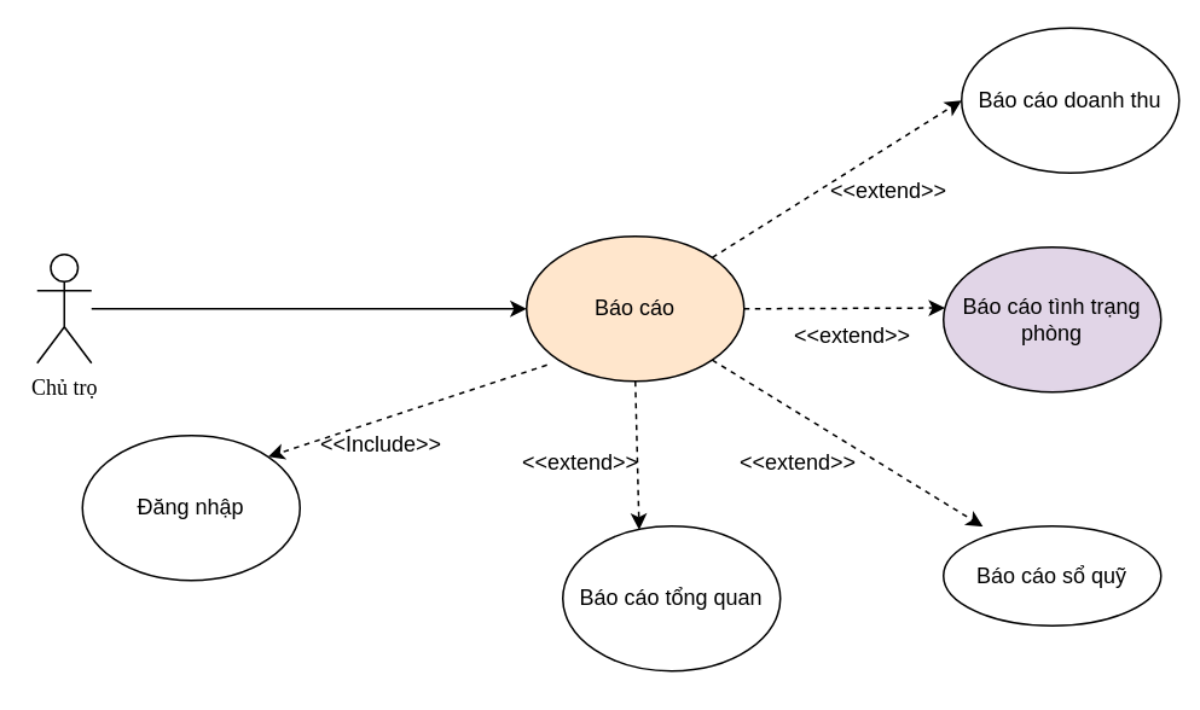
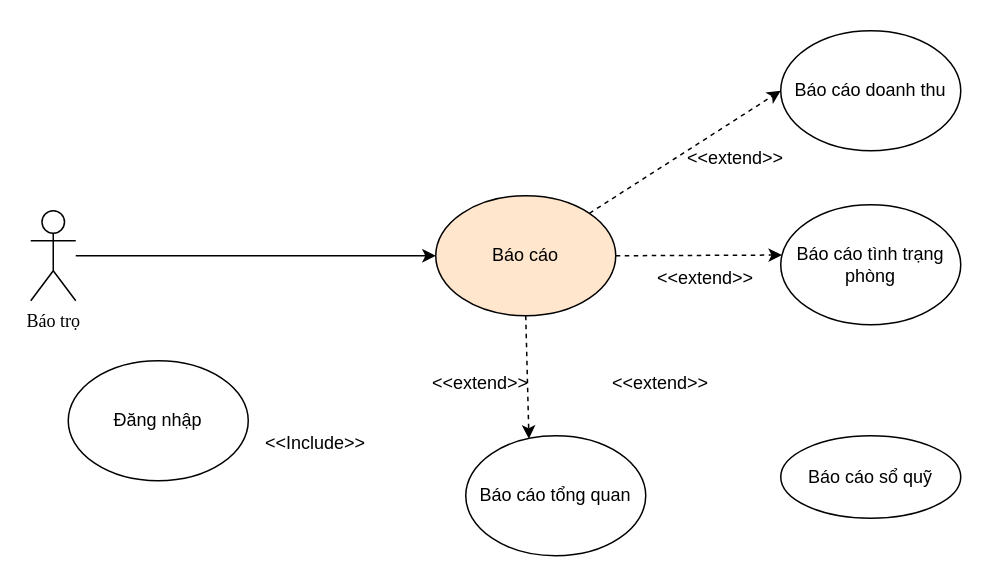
- <mxCell id="8" value="Báo cáo doanh thu" style="ellipse;whiteSpace=wrap;html=1;" vertex="1" parent="1"><mxGeometry x="530" y="15" width="120" height="80" as="geometry" /></mxCell>
+ <mxCell id="8" value="Báo cáo doanh thu" style="ellipse;whiteSpace=wrap;html=1;" vertex="1" parent="1"><mxGeometry x="520" y="20" width="120" height="80" as="geometry" /></mxCell>
- <mxCell id="7" value="Báo cáo tình trạng phòng" style="ellipse;whiteSpace=wrap;html=1;fillColor=#e1d5e7;" vertex="1" parent="1"><mxGeometry x="520" y="136" width="120" height="80" as="geometry" /></mxCell>
+ <mxCell id="7" value="Báo cáo tình trạng phòng" style="ellipse;whiteSpace=wrap;html=1;" vertex="1" parent="1"><mxGeometry x="520" y="136" width="120" height="80" as="geometry" /></mxCell>
- <mxCell id="2" value="Chủ trọ" style="shape=umlActor;verticalLabelPosition=bottom;verticalAlign=top;html=1;outlineConnect=0;fontFamily=Times New Roman;" vertex="1" parent="1"><mxGeometry x="20" y="140" width="30" height="60" as="geometry" /></mxCell>
+ <mxCell id="2" value="Báo trọ" style="shape=umlActor;verticalLabelPosition=bottom;verticalAlign=top;html=1;outlineConnect=0;fontFamily=Times New Roman;" vertex="1" parent="1"><mxGeometry x="20" y="140" width="30" height="60" as="geometry" /></mxCell>
- <mxCell id="10" value="" style="endArrow=classic;html=1;rounded=0;exitX=0.094;exitY=0.888;exitDx=0;exitDy=0;exitPerimeter=0;entryX=1;entryY=0;entryDx=0;entryDy=0;dashed=1;" edge="1" parent="1" source="3" target="4"><mxGeometry width="50" height="50" relative="1" as="geometry"><mxPoint x="200" y="280" as="sourcePoint" /><mxPoint x="250" y="230" as="targetPoint" /></mxGeometry></mxCell>
- <mxCell id="13" value="" style="endArrow=classic;html=1;rounded=0;dashed=1;entryX=0.181;entryY=0.004;entryDx=0;entryDy=0;entryPerimeter=0;exitX=1;exitY=1;exitDx=0;exitDy=0;" edge="1" parent="1" source="3" target="6"><mxGeometry width="50" height="50" relative="1" as="geometry"><mxPoint x="360" y="220" as="sourcePoint" /><mxPoint x="362" y="302" as="targetPoint" /></mxGeometry></mxCell>
- <mxCell id="11" value="&amp;lt;&amp;lt;Include&amp;gt;&amp;gt;" style="text;html=1;strokeColor=none;fillColor=none;align=center;verticalAlign=middle;whiteSpace=wrap;rounded=0;" vertex="1" parent="1"><mxGeometry x="180" y="230" width="60" height="30" as="geometry" /></mxCell>
+ <mxCell id="11" value="&amp;lt;&amp;lt;Include&amp;gt;&amp;gt;" style="text;html=1;strokeColor=none;fillColor=none;align=center;verticalAlign=middle;whiteSpace=wrap;rounded=0;" vertex="1" parent="1"><mxGeometry x="180" y="280" width="60" height="30" as="geometry" /></mxCell>
